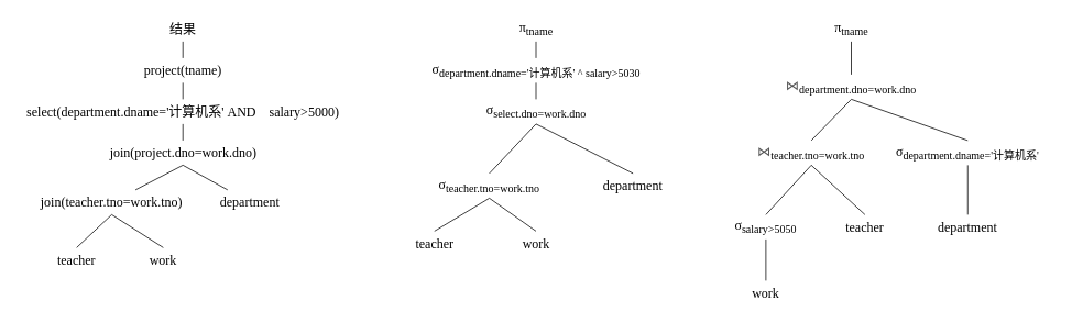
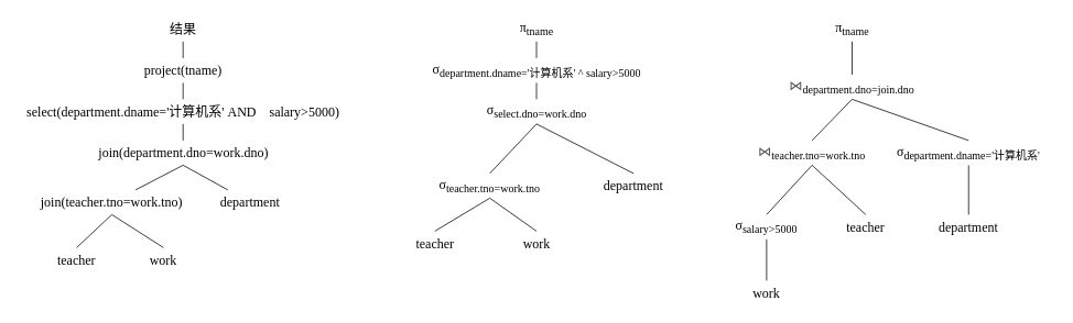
- <mxCell id="17" value="&lt;font face=&quot;Times New Roman&quot; style=&quot;font-size: 16px;&quot;&gt;σ&lt;sub&gt;department.dname='计算机系' ^ salary&amp;gt;5030&lt;/sub&gt;&lt;/font&gt;" style="text;html=1;strokeColor=none;fillColor=none;align=center;verticalAlign=middle;whiteSpace=wrap;rounded=0;fontSize=16;" parent="1" vertex="1"><mxGeometry x="506.5" y="70" width="284" height="30" as="geometry" /></mxCell>
+ <mxCell id="17" value="&lt;font face=&quot;Times New Roman&quot; style=&quot;font-size: 16px;&quot;&gt;σ&lt;sub&gt;department.dname='计算机系' ^ salary&amp;gt;5000&lt;/sub&gt;&lt;/font&gt;" style="text;html=1;strokeColor=none;fillColor=none;align=center;verticalAlign=middle;whiteSpace=wrap;rounded=0;fontSize=16;" parent="1" vertex="1"><mxGeometry x="506.5" y="70" width="284" height="30" as="geometry" /></mxCell>
- <mxCell id="31" value="&lt;span style=&quot;color: rgb(85, 85, 85); font-family: &amp;quot;microsoft yahei&amp;quot;; text-align: start; background-color: rgb(255, 255, 255);&quot;&gt;&lt;font style=&quot;font-size: 16px;&quot;&gt;⋈&lt;/font&gt;&lt;/span&gt;&lt;font face=&quot;Times New Roman&quot; style=&quot;font-size: 16px;&quot;&gt;&lt;sub&gt;department.dno=work.dno&lt;/sub&gt;&lt;/font&gt;" style="text;html=1;strokeColor=none;fillColor=none;align=center;verticalAlign=middle;whiteSpace=wrap;rounded=0;fontSize=16;" parent="1" vertex="1"><mxGeometry x="963" y="90" width="135" height="30" as="geometry" /></mxCell>
+ <mxCell id="31" value="&lt;span style=&quot;color: rgb(85, 85, 85); font-family: &amp;quot;microsoft yahei&amp;quot;; text-align: start; background-color: rgb(255, 255, 255);&quot;&gt;&lt;font style=&quot;font-size: 16px;&quot;&gt;⋈&lt;/font&gt;&lt;/span&gt;&lt;font face=&quot;Times New Roman&quot; style=&quot;font-size: 16px;&quot;&gt;&lt;sub&gt;department.dno=join.dno&lt;/sub&gt;&lt;/font&gt;" style="text;html=1;strokeColor=none;fillColor=none;align=center;verticalAlign=middle;whiteSpace=wrap;rounded=0;fontSize=16;" parent="1" vertex="1"><mxGeometry x="963" y="90" width="135" height="30" as="geometry" /></mxCell>
- <mxCell id="10" value="join(project.dno=work.dno)" style="text;html=1;strokeColor=none;fillColor=none;align=center;verticalAlign=middle;whiteSpace=wrap;rounded=0;fontFamily=Times New Roman;fontSize=16;" parent="1" vertex="1"><mxGeometry x="94.5" y="170" width="252.5" height="30" as="geometry" /></mxCell>
+ <mxCell id="10" value="join(department.dno=work.dno)" style="text;html=1;strokeColor=none;fillColor=none;align=center;verticalAlign=middle;whiteSpace=wrap;rounded=0;fontFamily=Times New Roman;fontSize=16;" parent="1" vertex="1"><mxGeometry x="94.5" y="170" width="252.5" height="30" as="geometry" /></mxCell>
- <mxCell id="41" value="&lt;span style=&quot;font-family: &amp;quot;Times New Roman&amp;quot;;&quot;&gt;σ&lt;/span&gt;&lt;sub style=&quot;font-family: &amp;quot;Times New Roman&amp;quot;;&quot;&gt;salary&amp;gt;5050&lt;/sub&gt;" style="text;html=1;strokeColor=none;fillColor=none;align=center;verticalAlign=middle;whiteSpace=wrap;rounded=0;fontSize=16;" parent="1" vertex="1"><mxGeometry x="887" y="260" width="80" height="30" as="geometry" /></mxCell>
+ <mxCell id="41" value="&lt;span style=&quot;font-family: &amp;quot;Times New Roman&amp;quot;;&quot;&gt;σ&lt;/span&gt;&lt;sub style=&quot;font-family: &amp;quot;Times New Roman&amp;quot;;&quot;&gt;salary&amp;gt;5000&lt;/sub&gt;" style="text;html=1;strokeColor=none;fillColor=none;align=center;verticalAlign=middle;whiteSpace=wrap;rounded=0;fontSize=16;" parent="1" vertex="1"><mxGeometry x="887" y="260" width="80" height="30" as="geometry" /></mxCell>
